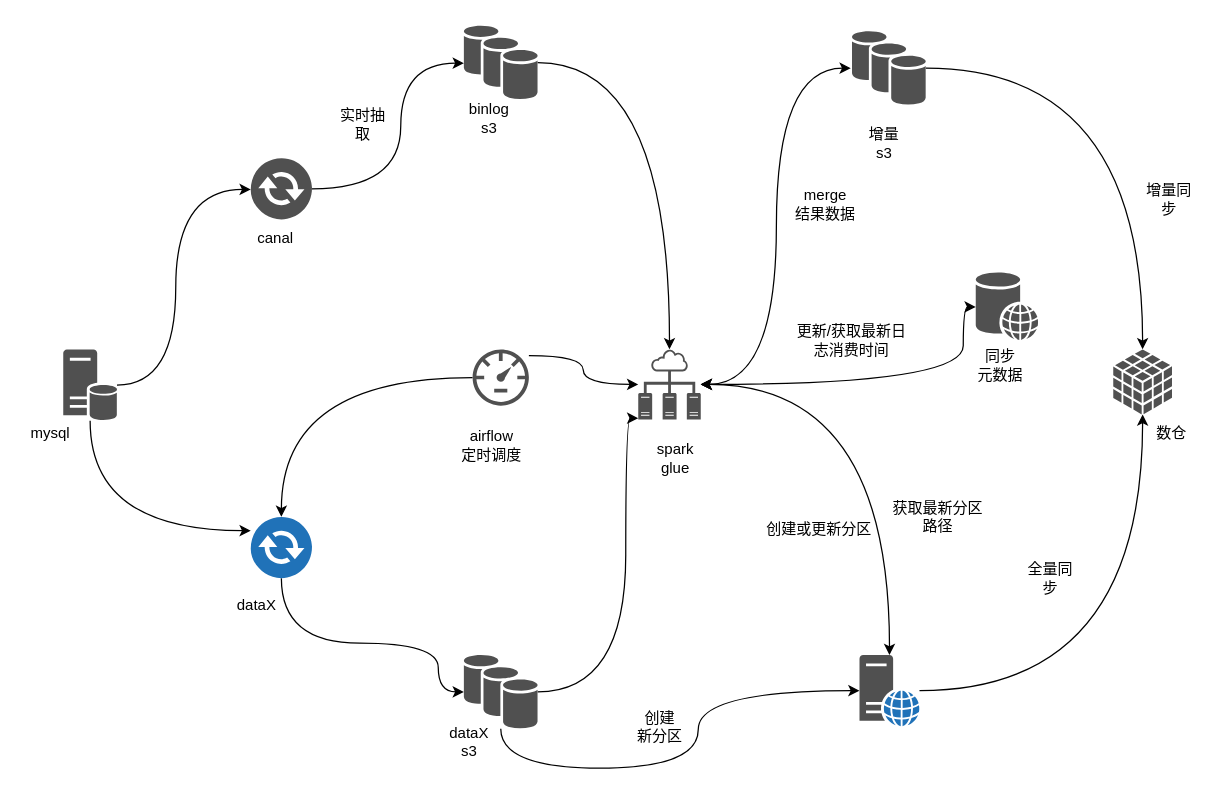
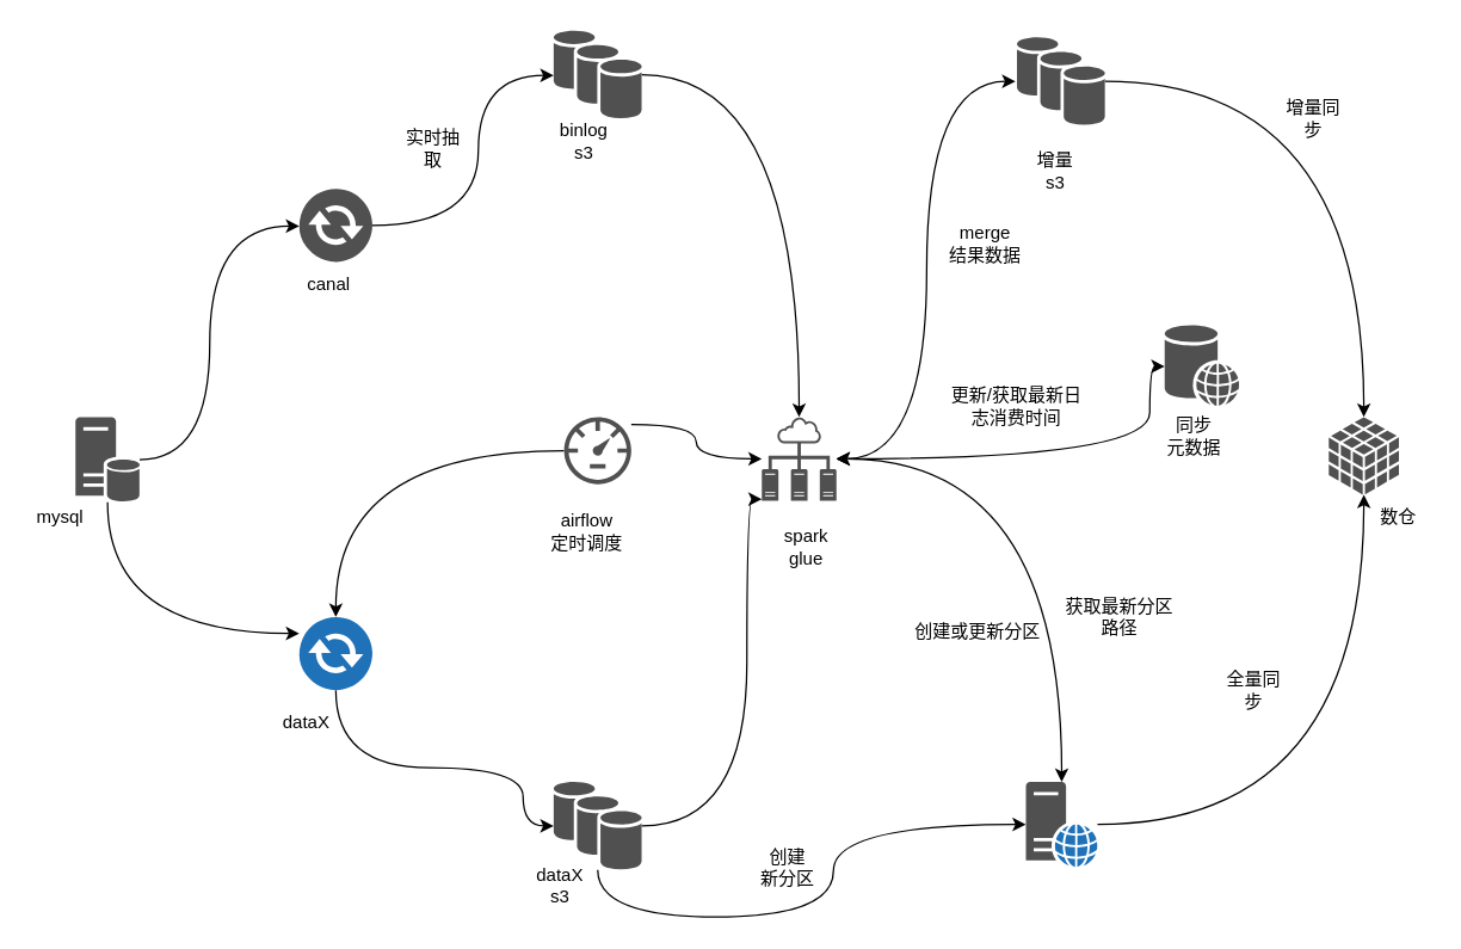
- <mxCell id="44" value="增量同步" style="text;html=1;strokeColor=none;fillColor=none;align=center;verticalAlign=middle;whiteSpace=wrap;rounded=0;" vertex="1" parent="1"><mxGeometry x="915" y="149" width="40" height="20" as="geometry" /></mxCell>
+ <mxCell id="44" value="增量同步" style="text;html=1;strokeColor=none;fillColor=none;align=center;verticalAlign=middle;whiteSpace=wrap;rounded=0;" vertex="1" parent="1"><mxGeometry x="860" y="69" width="40" height="20" as="geometry" /></mxCell>
